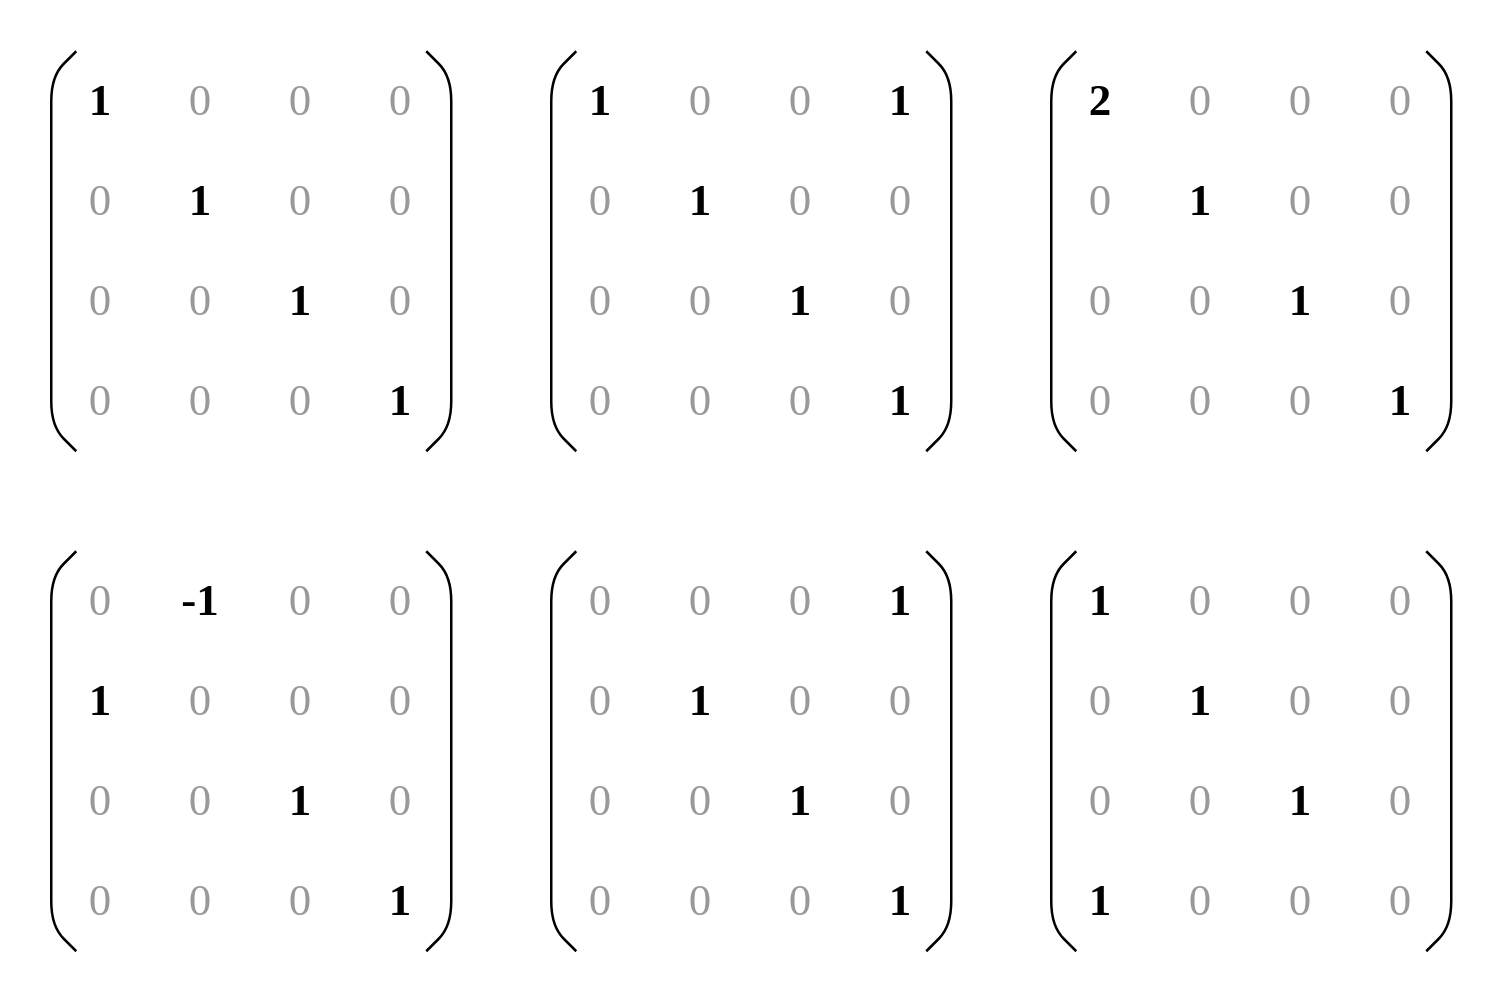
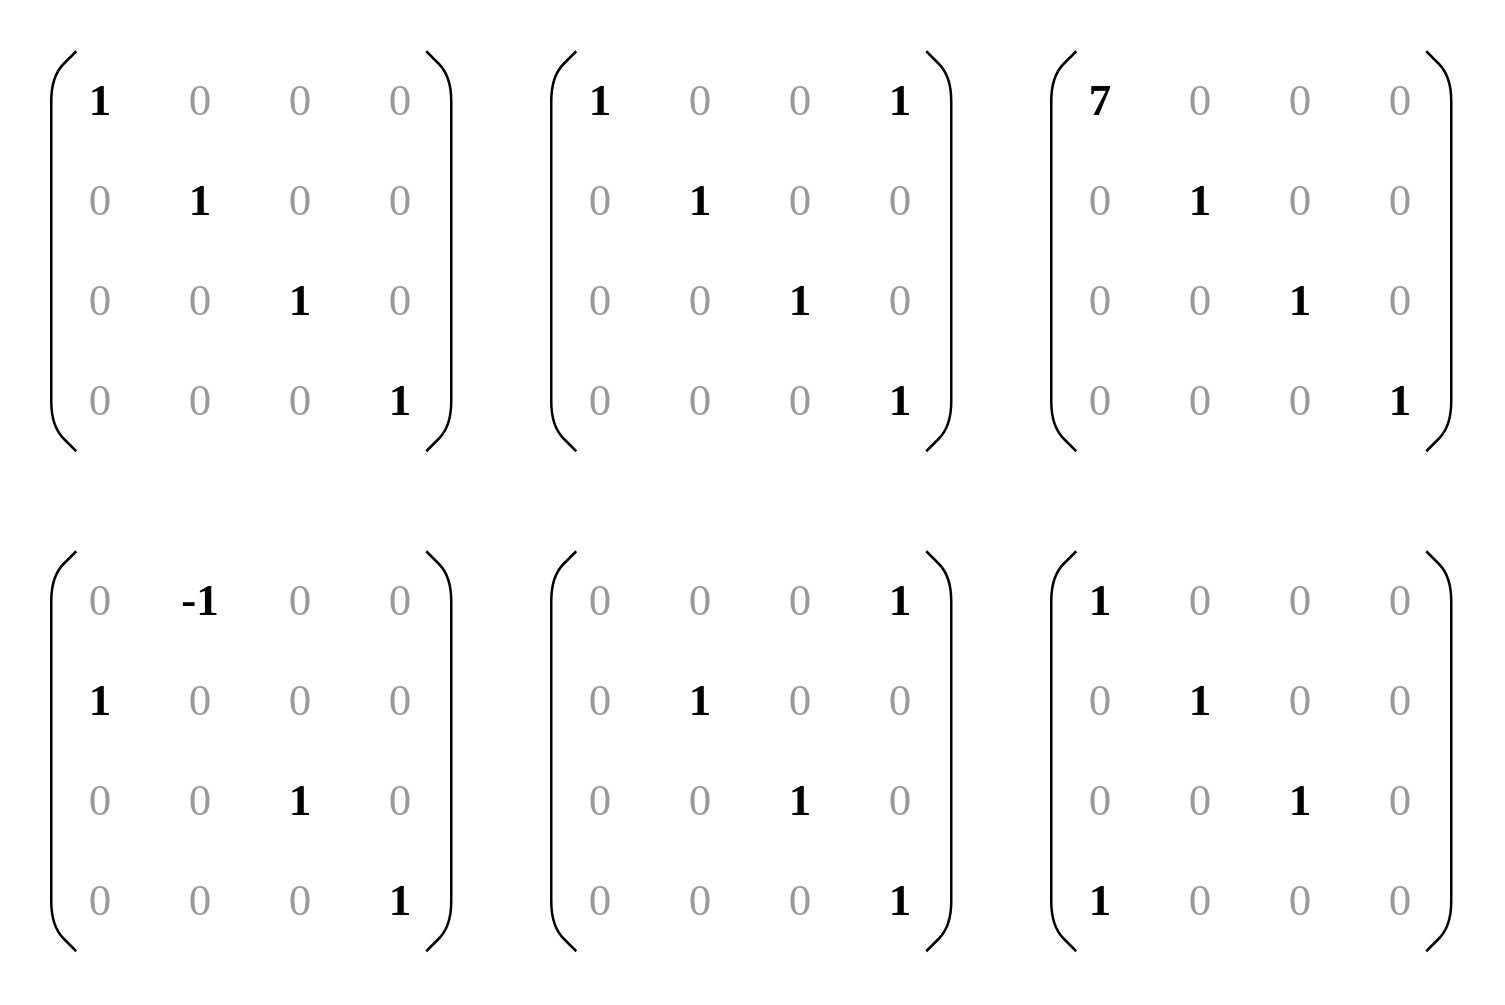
- <mxCell id="38" value="&lt;font&gt;&lt;font face=&quot;tahoma&quot;&gt;&lt;span style=&quot;font-size: 18px&quot;&gt;2&lt;/span&gt;&lt;/font&gt;&lt;br&gt;&lt;/font&gt;" style="text;html=1;strokeColor=none;fillColor=none;align=center;verticalAlign=middle;whiteSpace=wrap;rounded=0;fontColor=#000000;labelBackgroundColor=none;fontStyle=1" vertex="1" parent="1"><mxGeometry x="420" y="20" width="40" height="40" as="geometry" /></mxCell>
+ <mxCell id="38" value="&lt;font&gt;&lt;font face=&quot;tahoma&quot;&gt;&lt;span style=&quot;font-size: 18px&quot;&gt;7&lt;/span&gt;&lt;/font&gt;&lt;br&gt;&lt;/font&gt;" style="text;html=1;strokeColor=none;fillColor=none;align=center;verticalAlign=middle;whiteSpace=wrap;rounded=0;fontColor=#000000;labelBackgroundColor=none;fontStyle=1" vertex="1" parent="1"><mxGeometry x="420" y="20" width="40" height="40" as="geometry" /></mxCell>
